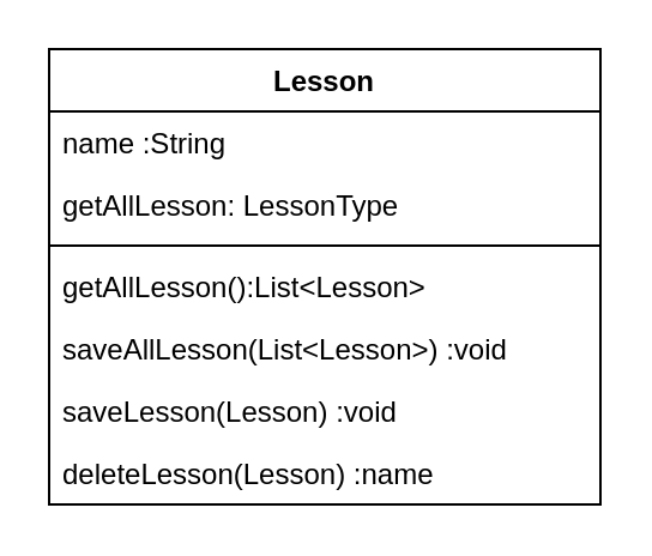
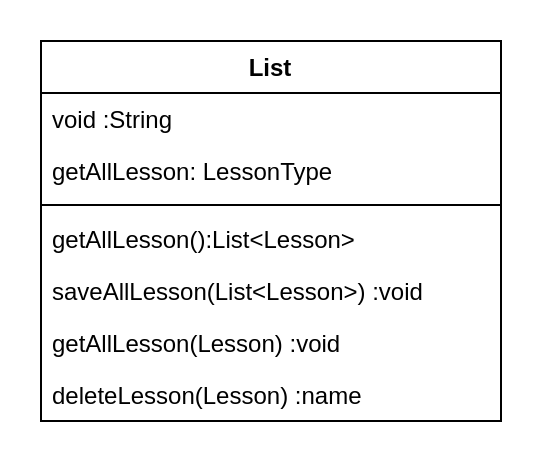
- <mxCell id="2" value="Lesson" style="swimlane;fontStyle=1;align=center;verticalAlign=top;childLayout=stackLayout;horizontal=1;startSize=26;horizontalStack=0;resizeParent=1;resizeParentMax=0;resizeLast=0;collapsible=1;marginBottom=0;" vertex="1" parent="1"><mxGeometry x="20" y="20" width="230" height="190" as="geometry" /></mxCell>
+ <mxCell id="2" value="List" style="swimlane;fontStyle=1;align=center;verticalAlign=top;childLayout=stackLayout;horizontal=1;startSize=26;horizontalStack=0;resizeParent=1;resizeParentMax=0;resizeLast=0;collapsible=1;marginBottom=0;" vertex="1" parent="1"><mxGeometry x="20" y="20" width="230" height="190" as="geometry" /></mxCell>
- <mxCell id="3" value="name :String" style="text;strokeColor=none;fillColor=none;align=left;verticalAlign=top;spacingLeft=4;spacingRight=4;overflow=hidden;rotatable=0;points=[[0,0.5],[1,0.5]];portConstraint=eastwest;" vertex="1" parent="2"><mxGeometry y="26" width="230" height="26" as="geometry" /></mxCell>
+ <mxCell id="3" value="void :String" style="text;strokeColor=none;fillColor=none;align=left;verticalAlign=top;spacingLeft=4;spacingRight=4;overflow=hidden;rotatable=0;points=[[0,0.5],[1,0.5]];portConstraint=eastwest;" vertex="1" parent="2"><mxGeometry y="26" width="230" height="26" as="geometry" /></mxCell>
- <mxCell id="8" value="saveLesson(Lesson) :void" style="text;strokeColor=none;fillColor=none;align=left;verticalAlign=top;spacingLeft=4;spacingRight=4;overflow=hidden;rotatable=0;points=[[0,0.5],[1,0.5]];portConstraint=eastwest;" vertex="1" parent="2"><mxGeometry y="138" width="230" height="26" as="geometry" /></mxCell>
+ <mxCell id="8" value="getAllLesson(Lesson) :void" style="text;strokeColor=none;fillColor=none;align=left;verticalAlign=top;spacingLeft=4;spacingRight=4;overflow=hidden;rotatable=0;points=[[0,0.5],[1,0.5]];portConstraint=eastwest;" vertex="1" parent="2"><mxGeometry y="138" width="230" height="26" as="geometry" /></mxCell>
